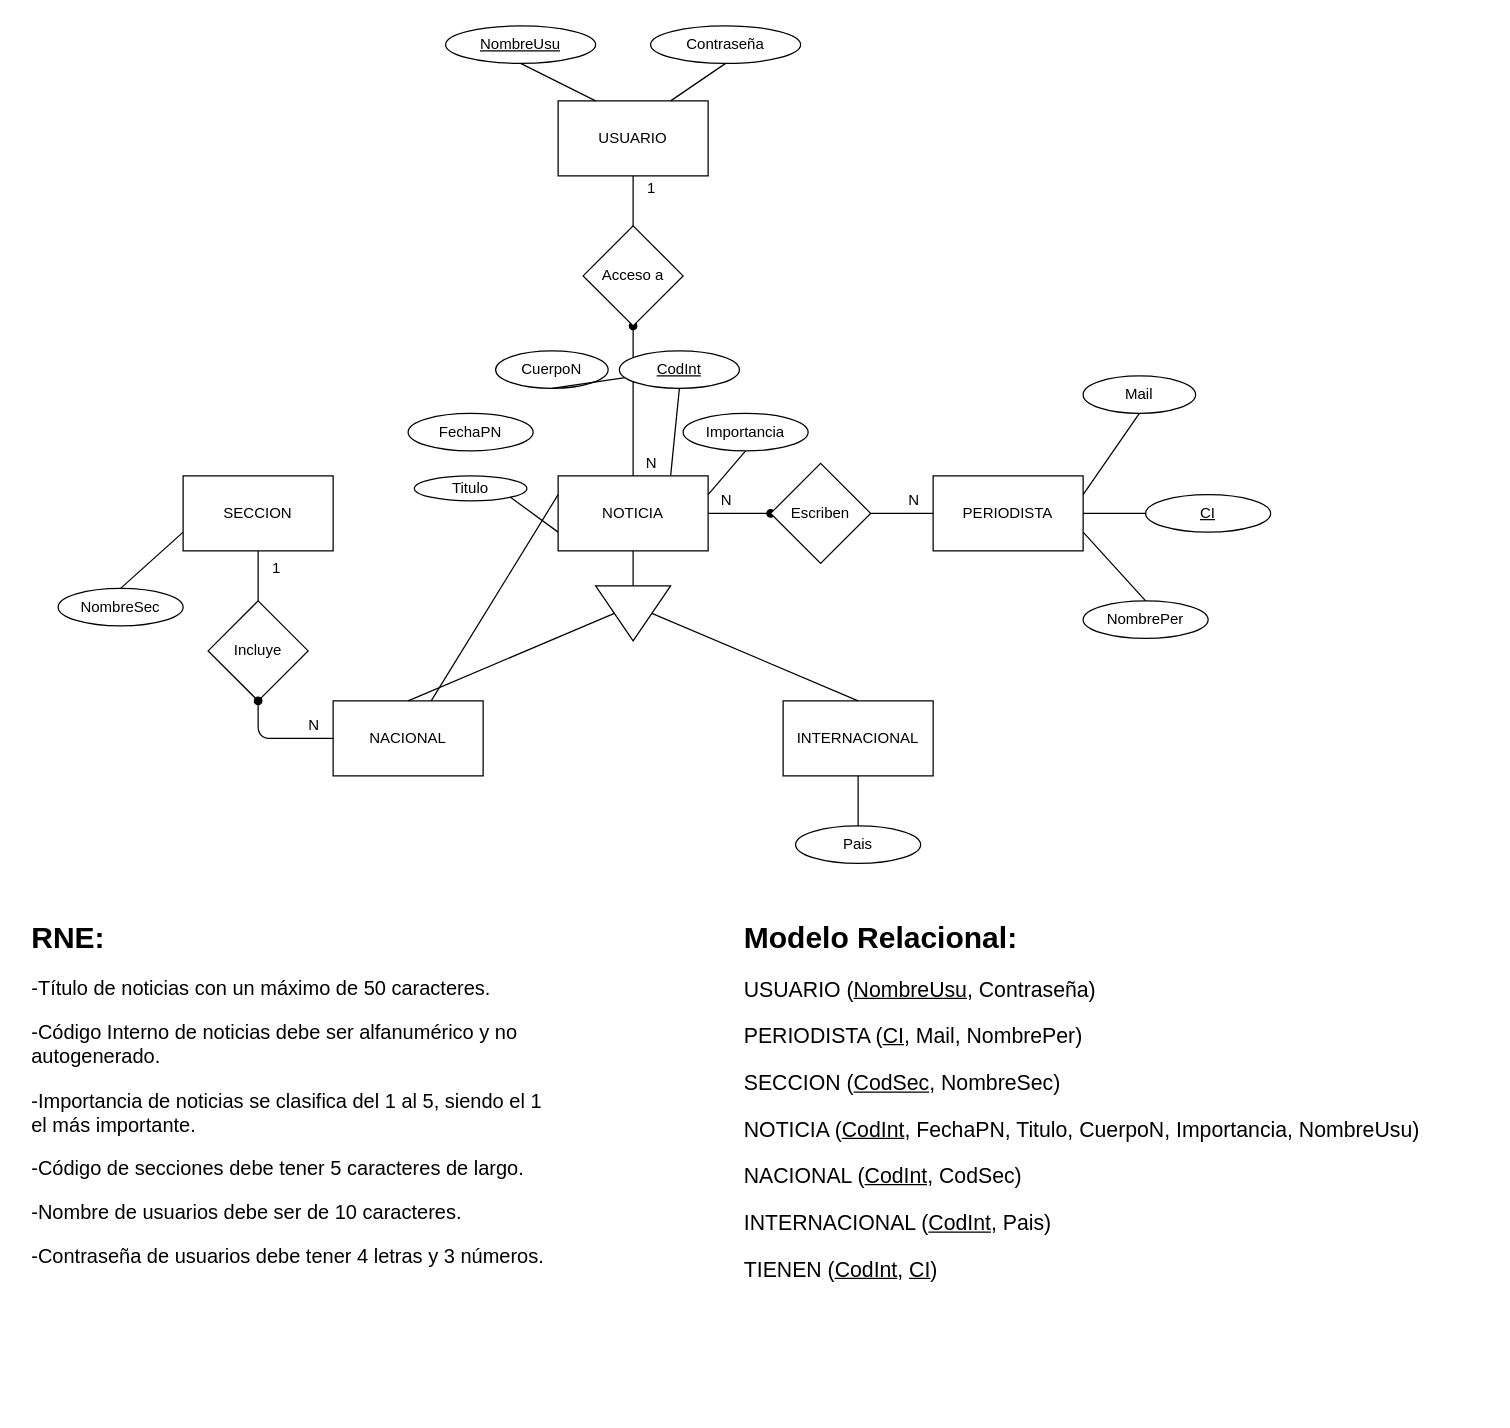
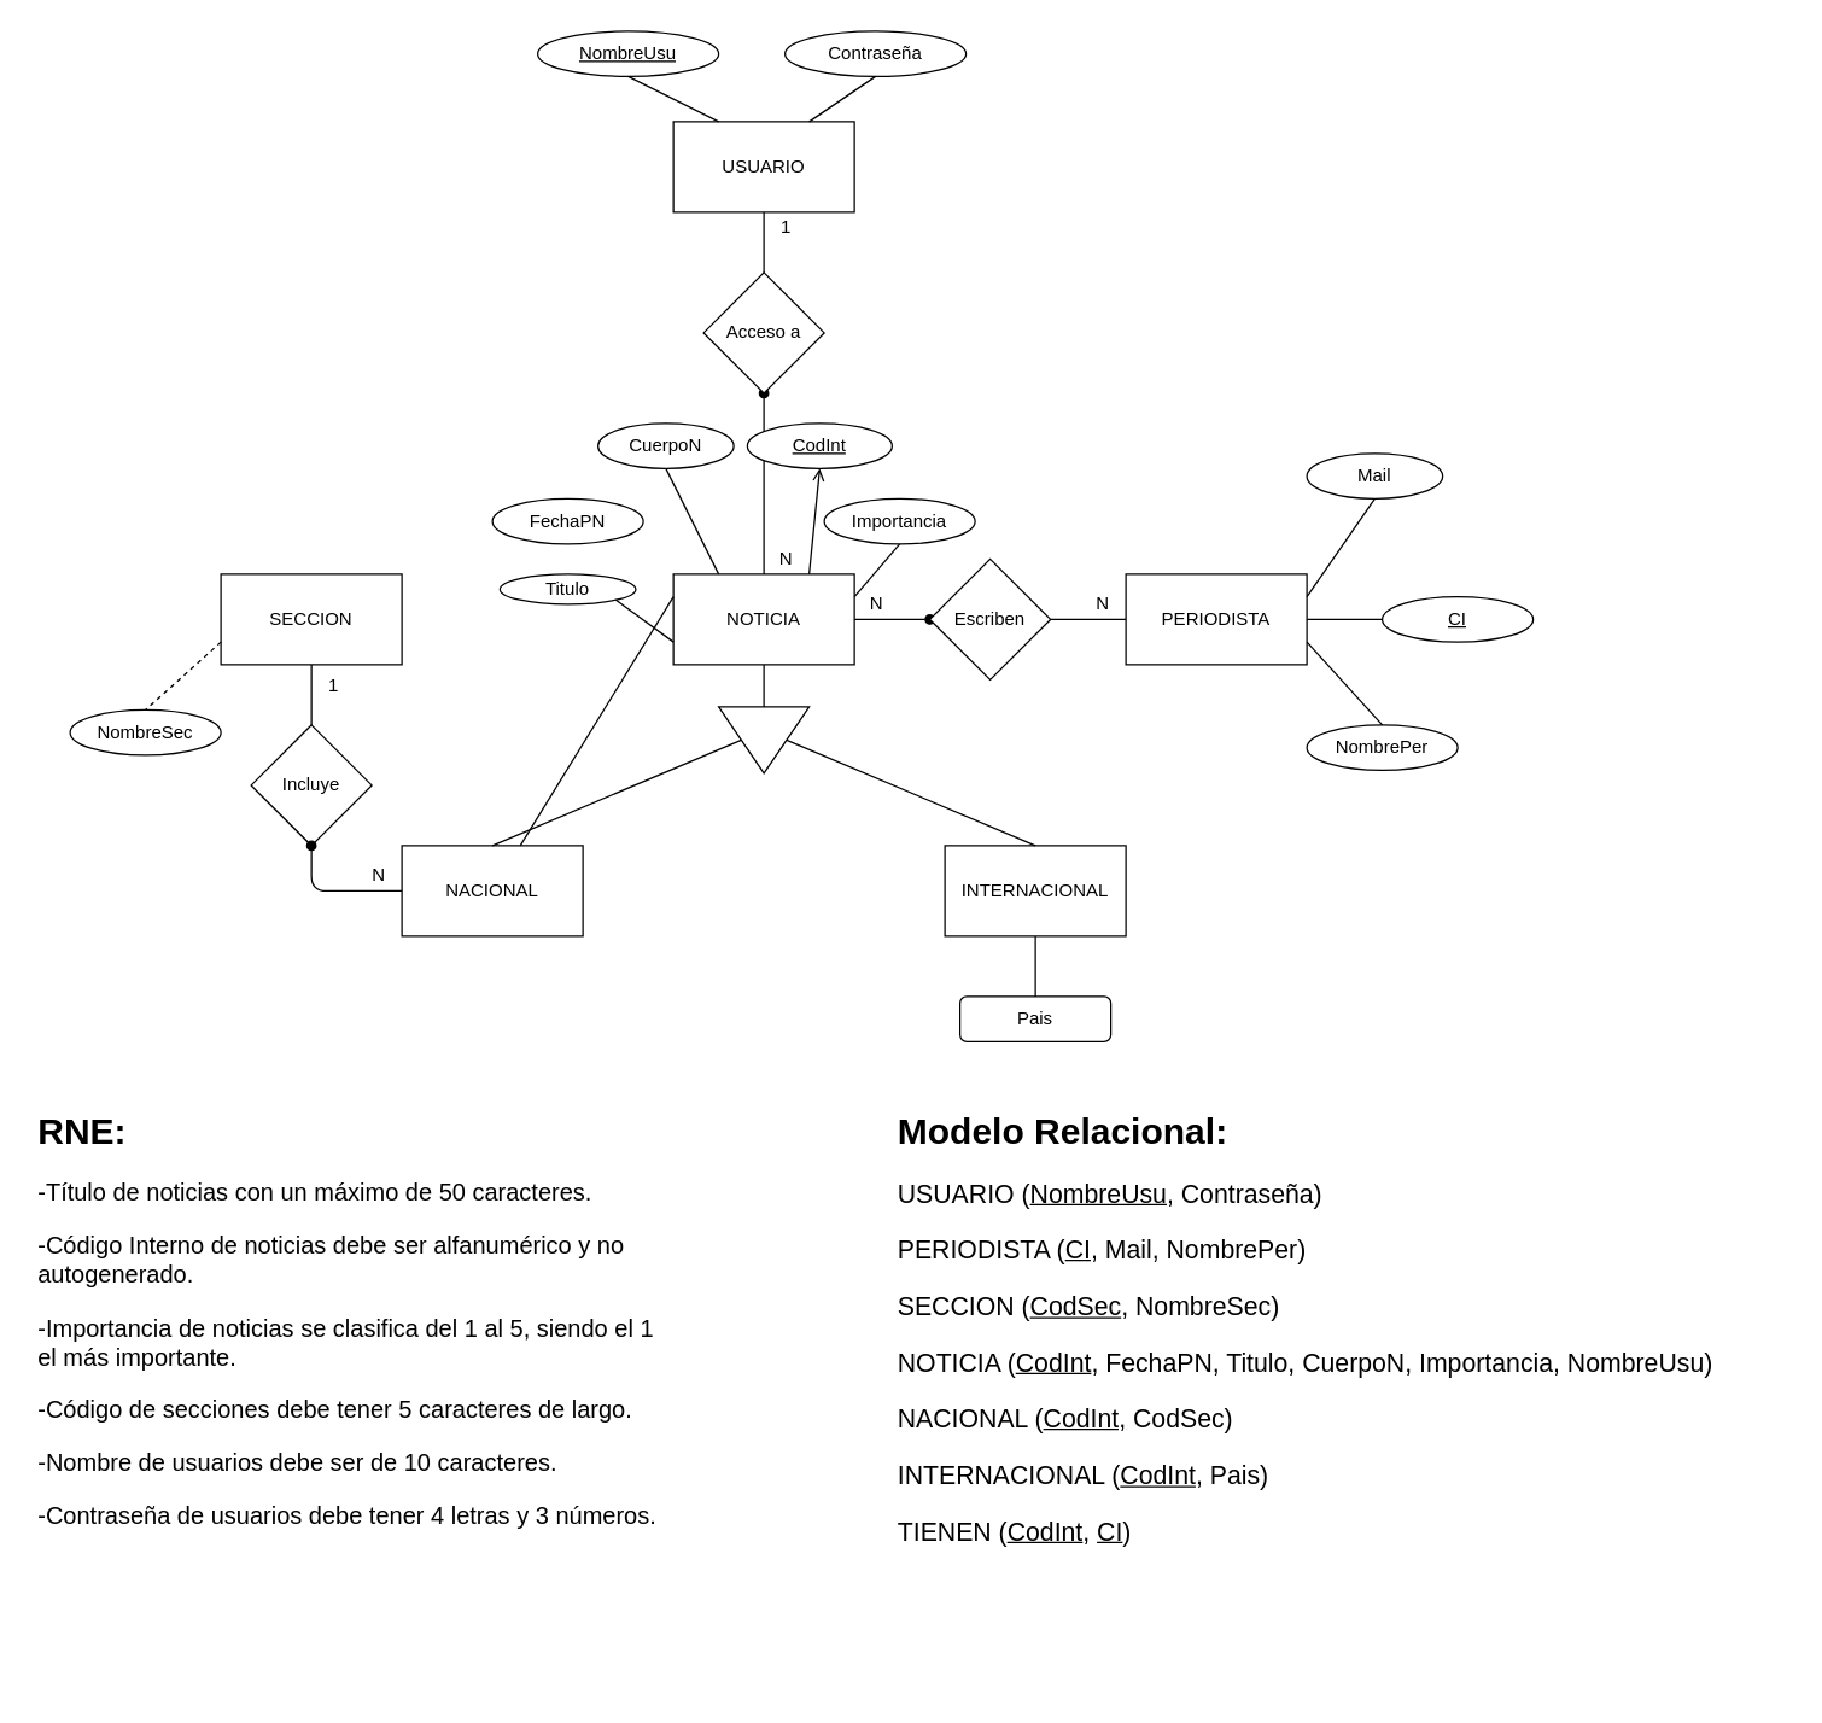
- <mxCell id="25" value="" style="endArrow=none;html=1;exitX=0.5;exitY=1;exitDx=0;exitDy=0;" edge="1" parent="1" source="15" target="14"><mxGeometry width="50" height="50" relative="1" as="geometry"><mxPoint x="426" y="320" as="sourcePoint" /><mxPoint x="476" y="270" as="targetPoint" /></mxGeometry></mxCell>
+ <mxCell id="25" value="" style="endArrow=none;html=1;entryX=0.25;entryY=0;entryDx=0;entryDy=0;exitX=0.5;exitY=1;exitDx=0;exitDy=0;" edge="1" parent="1" source="15" target="4"><mxGeometry width="50" height="50" relative="1" as="geometry"><mxPoint x="426" y="320" as="sourcePoint" /><mxPoint x="476" y="270" as="targetPoint" /></mxGeometry></mxCell>
- <mxCell id="24" value="" style="endArrow=none;html=1;entryX=0.5;entryY=1;entryDx=0;entryDy=0;exitX=0.75;exitY=0;exitDx=0;exitDy=0;" edge="1" parent="1" source="4" target="14"><mxGeometry width="50" height="50" relative="1" as="geometry"><mxPoint x="426" y="320" as="sourcePoint" /><mxPoint x="476" y="270" as="targetPoint" /></mxGeometry></mxCell>
+ <mxCell id="24" value="" style="endArrow=open;html=1;entryX=0.5;entryY=1;entryDx=0;entryDy=0;exitX=0.75;exitY=0;exitDx=0;exitDy=0;" edge="1" parent="1" source="4" target="14"><mxGeometry width="50" height="50" relative="1" as="geometry"><mxPoint x="426" y="320" as="sourcePoint" /><mxPoint x="476" y="270" as="targetPoint" /></mxGeometry></mxCell>
- <mxCell id="33" value="" style="endArrow=none;html=1;exitX=0;exitY=0.75;exitDx=0;exitDy=0;entryX=0.5;entryY=0;entryDx=0;entryDy=0;" edge="1" parent="1" source="3" target="22"><mxGeometry width="50" height="50" relative="1" as="geometry"><mxPoint x="426" y="320" as="sourcePoint" /><mxPoint x="476" y="270" as="targetPoint" /></mxGeometry></mxCell>
+ <mxCell id="33" value="" style="endArrow=none;html=1;exitX=0;exitY=0.75;exitDx=0;exitDy=0;entryX=0.5;entryY=0;entryDx=0;entryDy=0;dashed=1;" edge="1" parent="1" source="3" target="22"><mxGeometry width="50" height="50" relative="1" as="geometry"><mxPoint x="426" y="320" as="sourcePoint" /><mxPoint x="476" y="270" as="targetPoint" /></mxGeometry></mxCell>
- <mxCell id="23" value="Pais" style="ellipse;whiteSpace=wrap;html=1;" vertex="1" parent="1"><mxGeometry x="636" y="660" width="100" height="30" as="geometry" /></mxCell>
+ <mxCell id="23" value="Pais" style="whiteSpace=wrap;html=1;rounded=1;" vertex="1" parent="1"><mxGeometry x="636" y="660" width="100" height="30" as="geometry" /></mxCell>
